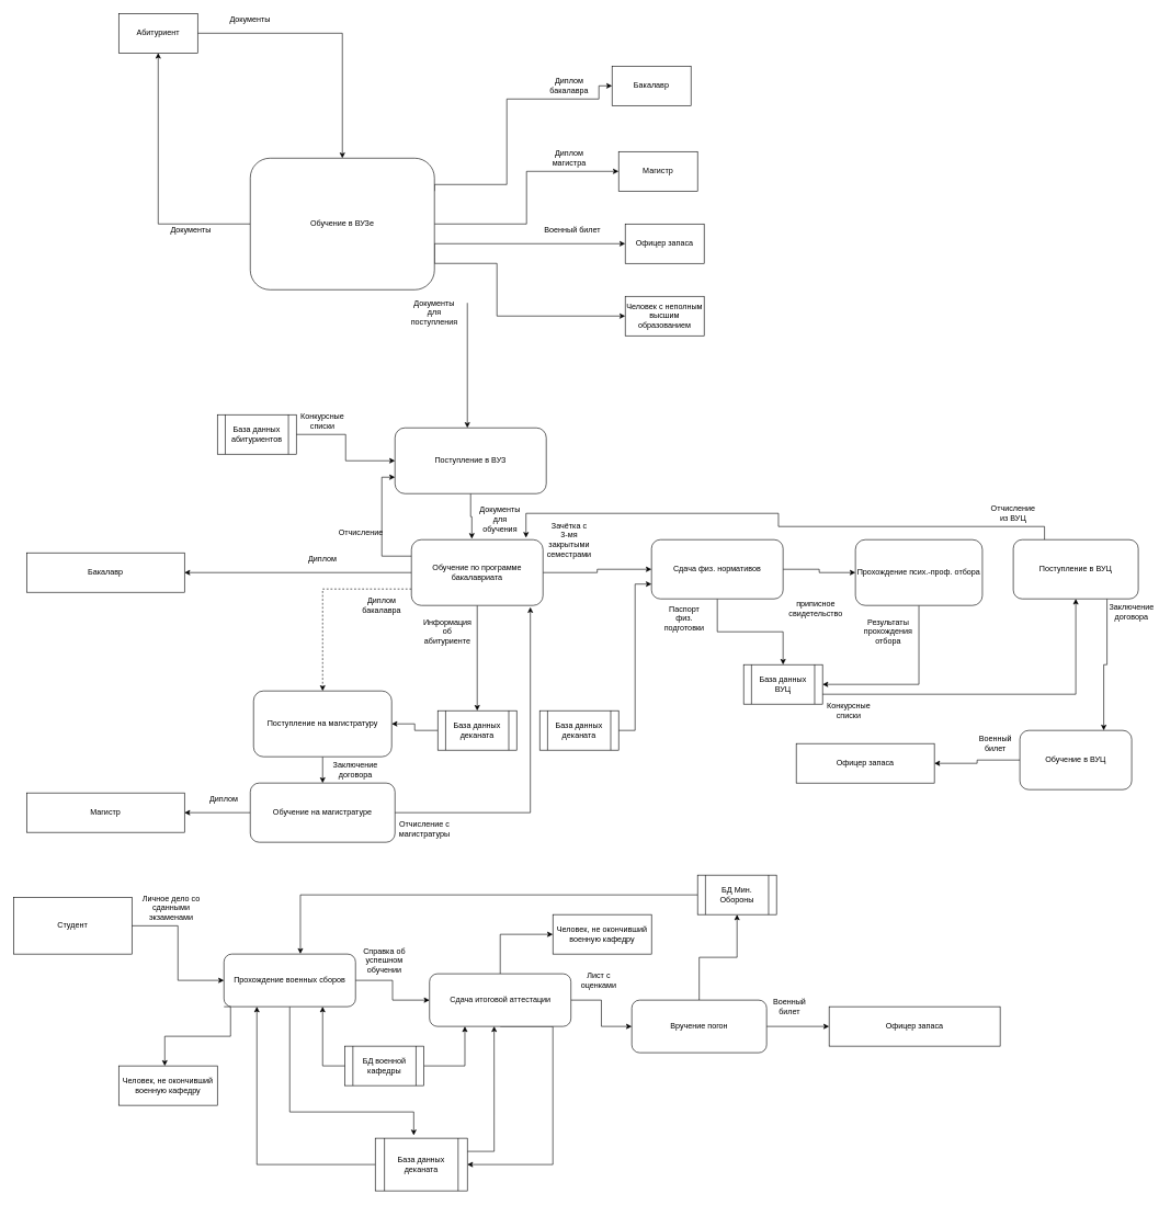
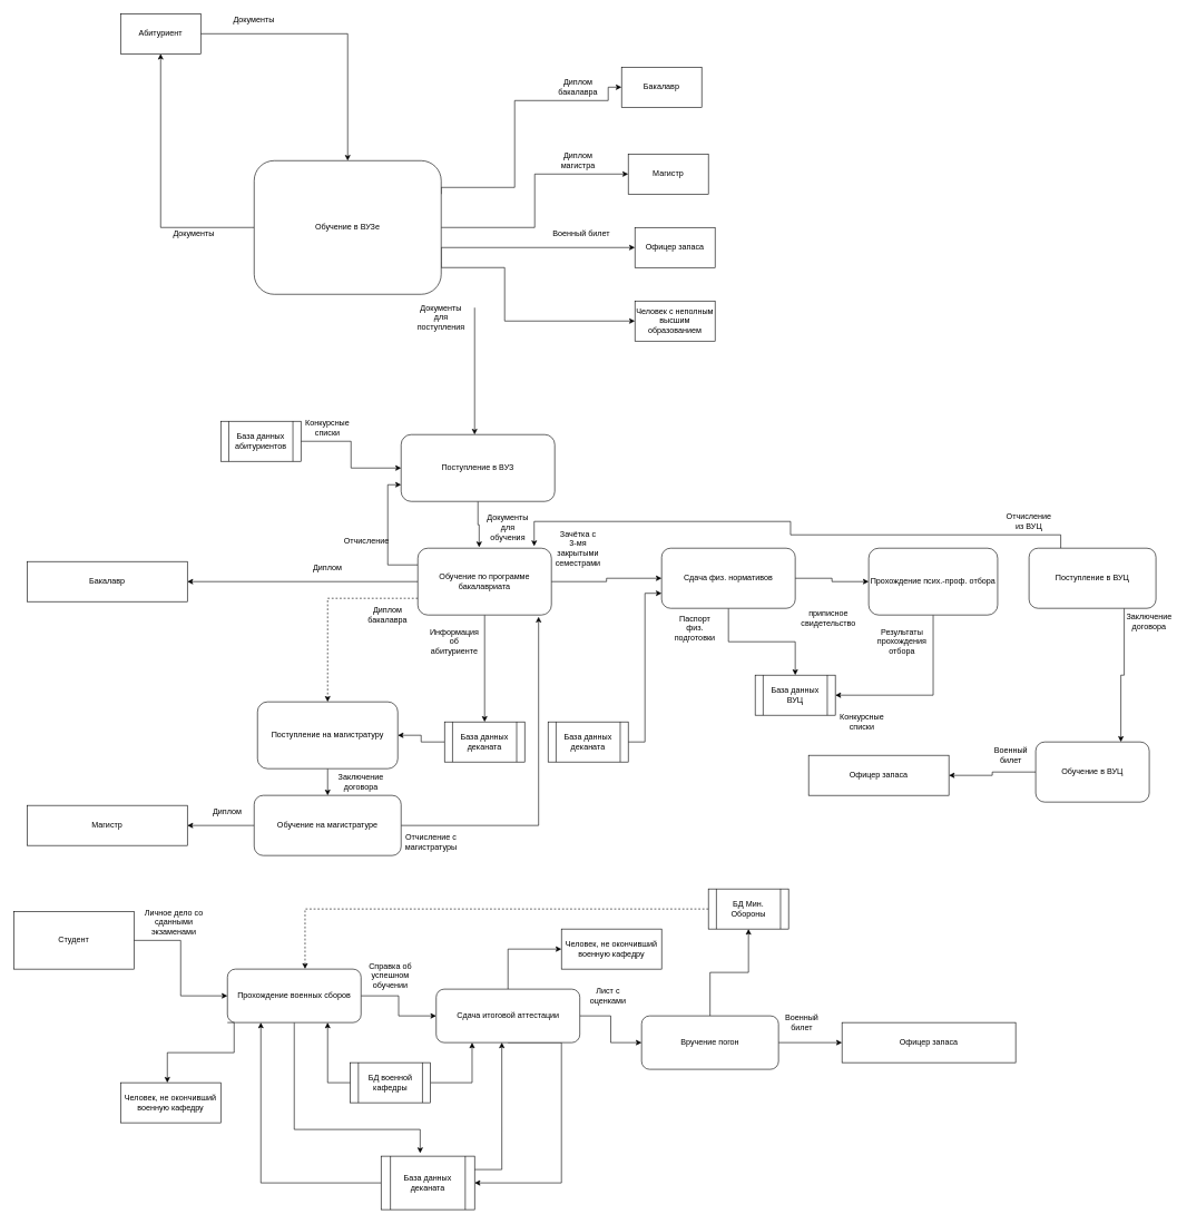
- <mxCell id="44" style="edgeStyle=orthogonalEdgeStyle;rounded=0;orthogonalLoop=1;jettySize=auto;html=1;exitX=1;exitY=0.75;exitDx=0;exitDy=0;" parent="1" source="45" target="53" edge="1"><mxGeometry relative="1" as="geometry"><mxPoint x="1540" y="920" as="targetPoint" /></mxGeometry></mxCell>
- <mxCell id="92" style="edgeStyle=orthogonalEdgeStyle;rounded=0;orthogonalLoop=1;jettySize=auto;html=1;exitX=0;exitY=0.5;exitDx=0;exitDy=0;entryX=0.581;entryY=-0.004;entryDx=0;entryDy=0;entryPerimeter=0;" edge="1" parent="1" source="93" target="78"><mxGeometry relative="1" as="geometry" /></mxCell>
+ <mxCell id="92" style="edgeStyle=orthogonalEdgeStyle;rounded=0;orthogonalLoop=1;jettySize=auto;html=1;exitX=0;exitY=0.5;exitDx=0;exitDy=0;entryX=0.581;entryY=-0.004;entryDx=0;entryDy=0;entryPerimeter=0;dashed=1;" edge="1" parent="1" source="93" target="78"><mxGeometry relative="1" as="geometry" /></mxCell>
